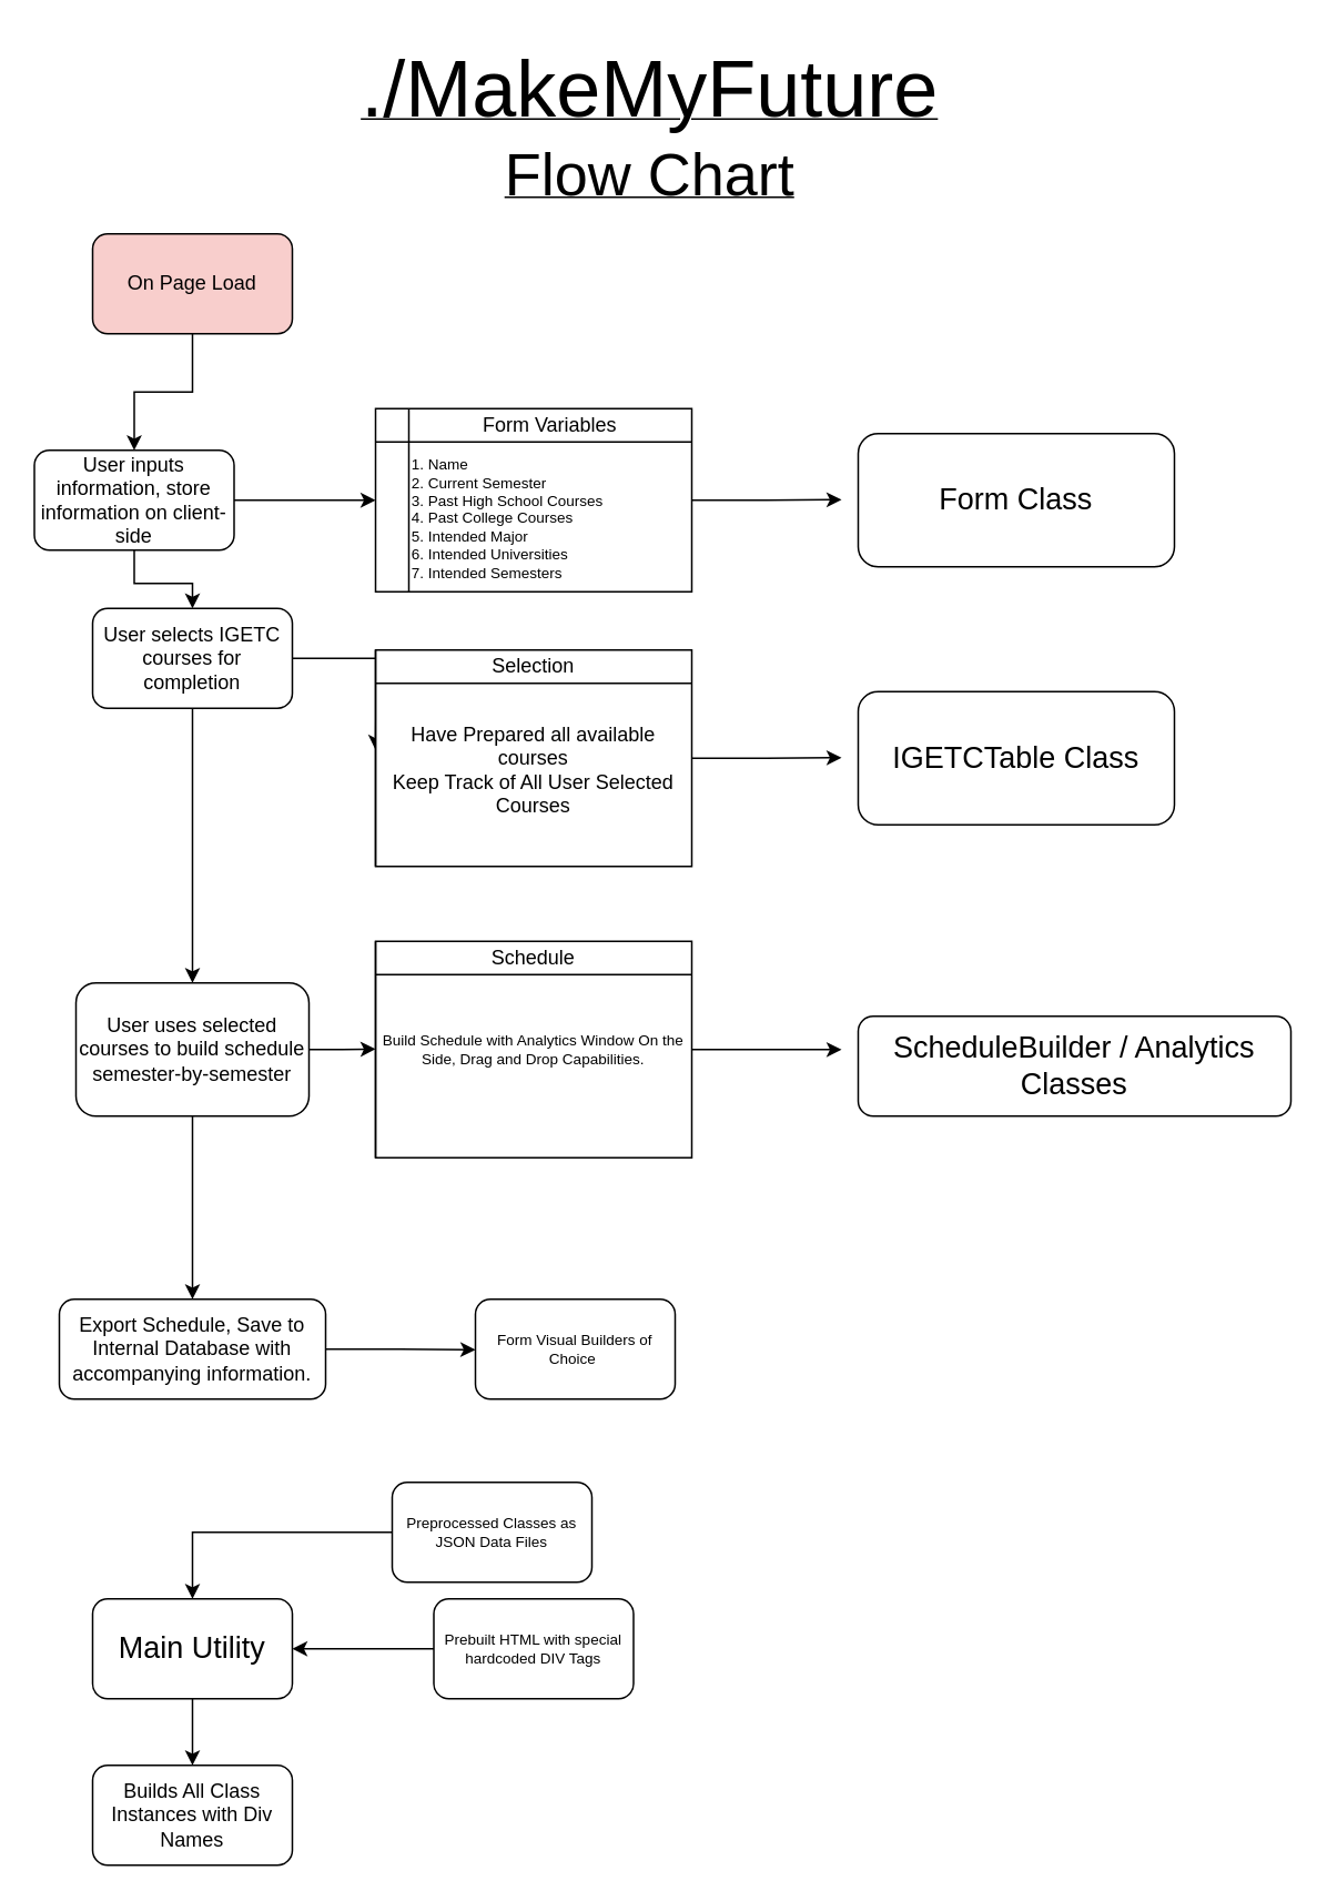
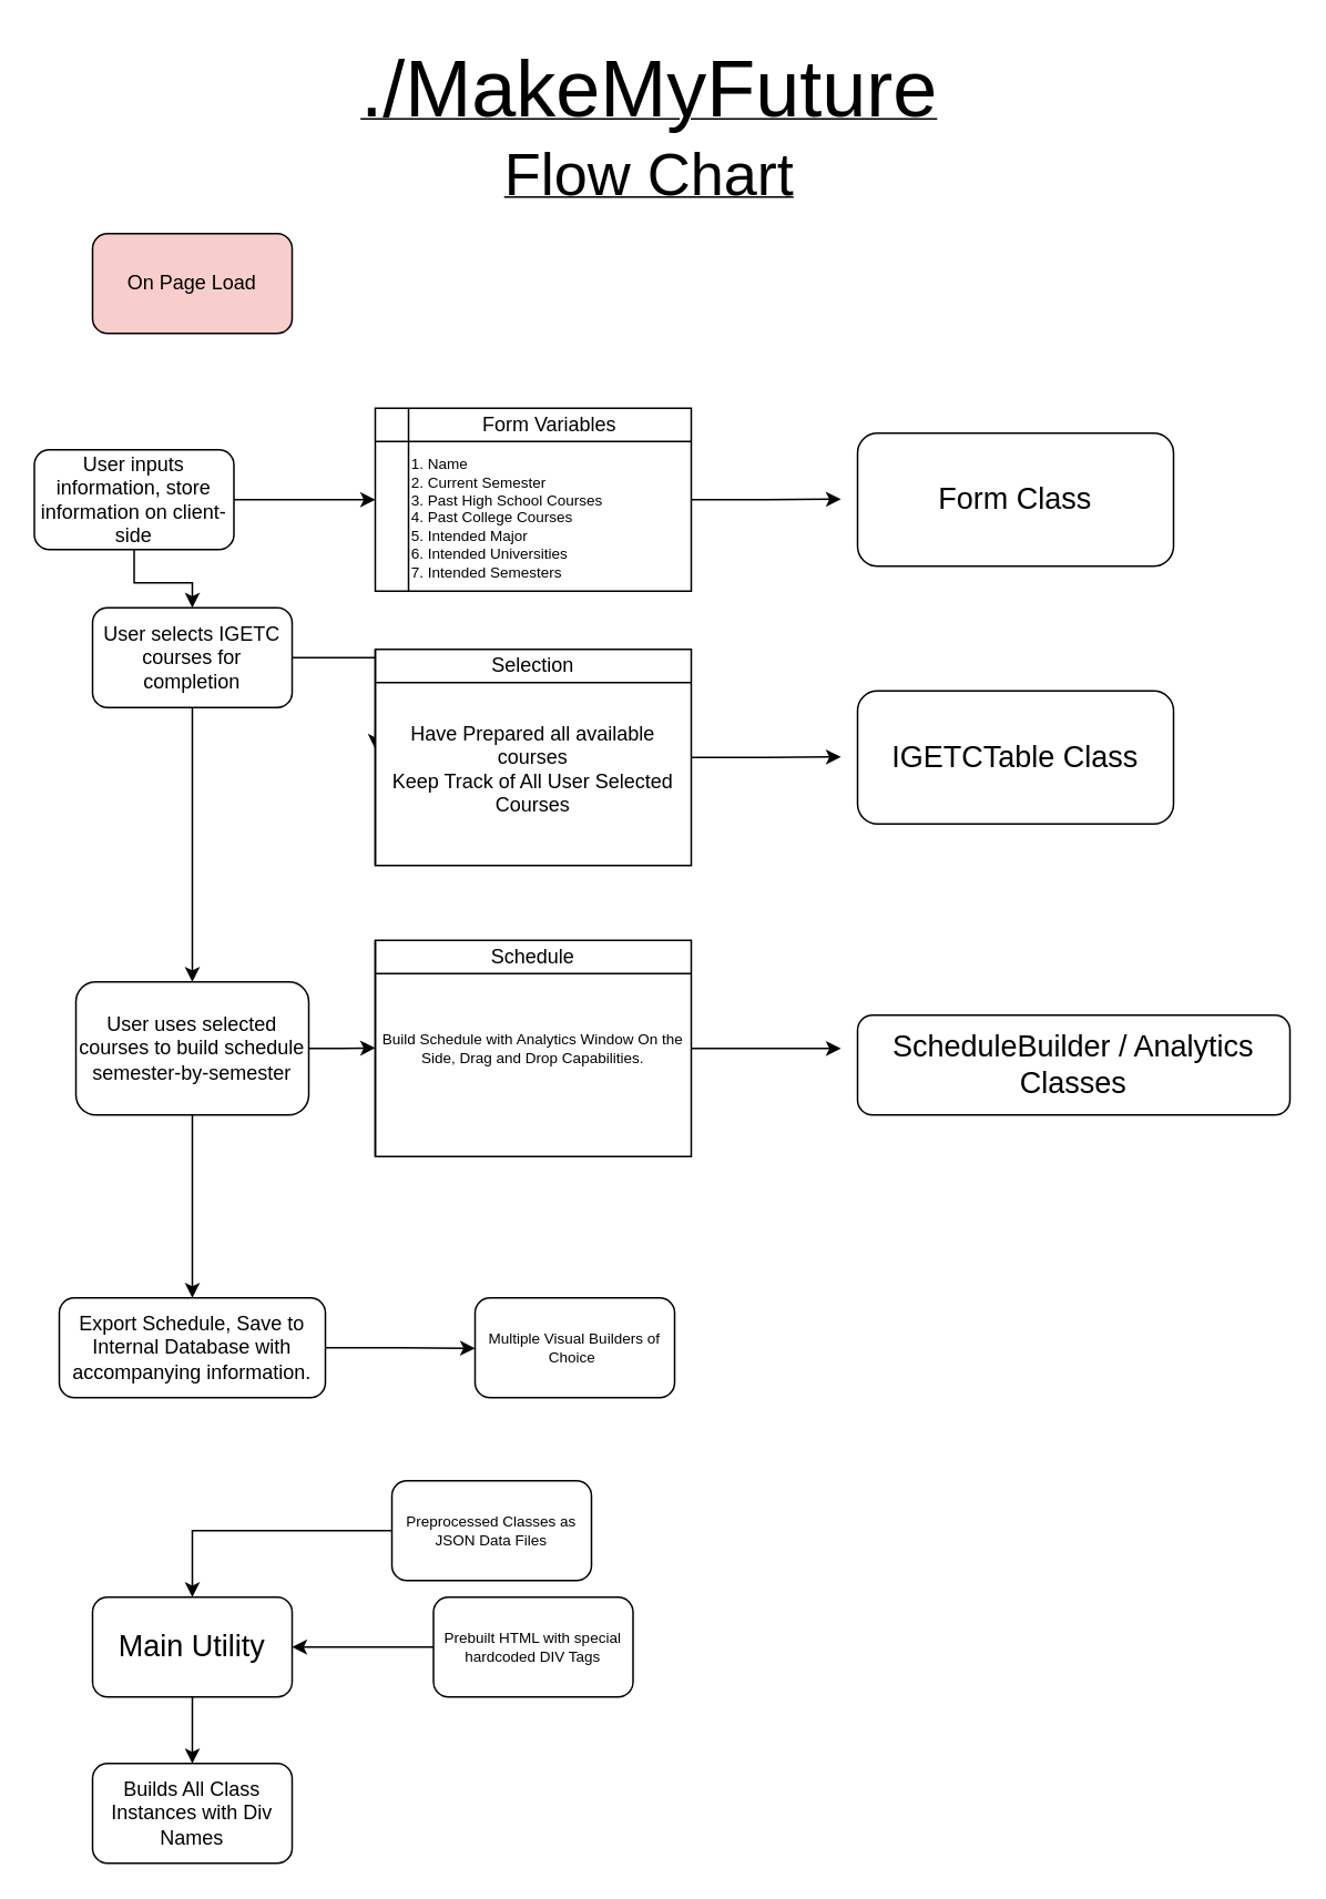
- <mxCell id="2" style="edgeStyle=orthogonalEdgeStyle;rounded=0;orthogonalLoop=1;jettySize=auto;html=1;exitX=0.5;exitY=1;exitDx=0;exitDy=0;" edge="1" parent="1" source="3" target="7"><mxGeometry relative="1" as="geometry"><mxPoint x="115.345" y="250" as="targetPoint" /></mxGeometry></mxCell>
- <mxCell id="31" value="Form Visual Builders of Choice&amp;nbsp;" style="rounded=1;whiteSpace=wrap;html=1;fontSize=9;align=center;" vertex="1" parent="1"><mxGeometry x="285" y="780" width="120" height="60" as="geometry" /></mxCell>
+ <mxCell id="31" value="Multiple Visual Builders of Choice&amp;nbsp;" style="rounded=1;whiteSpace=wrap;html=1;fontSize=9;align=center;" vertex="1" parent="1"><mxGeometry x="285" y="780" width="120" height="60" as="geometry" /></mxCell>
